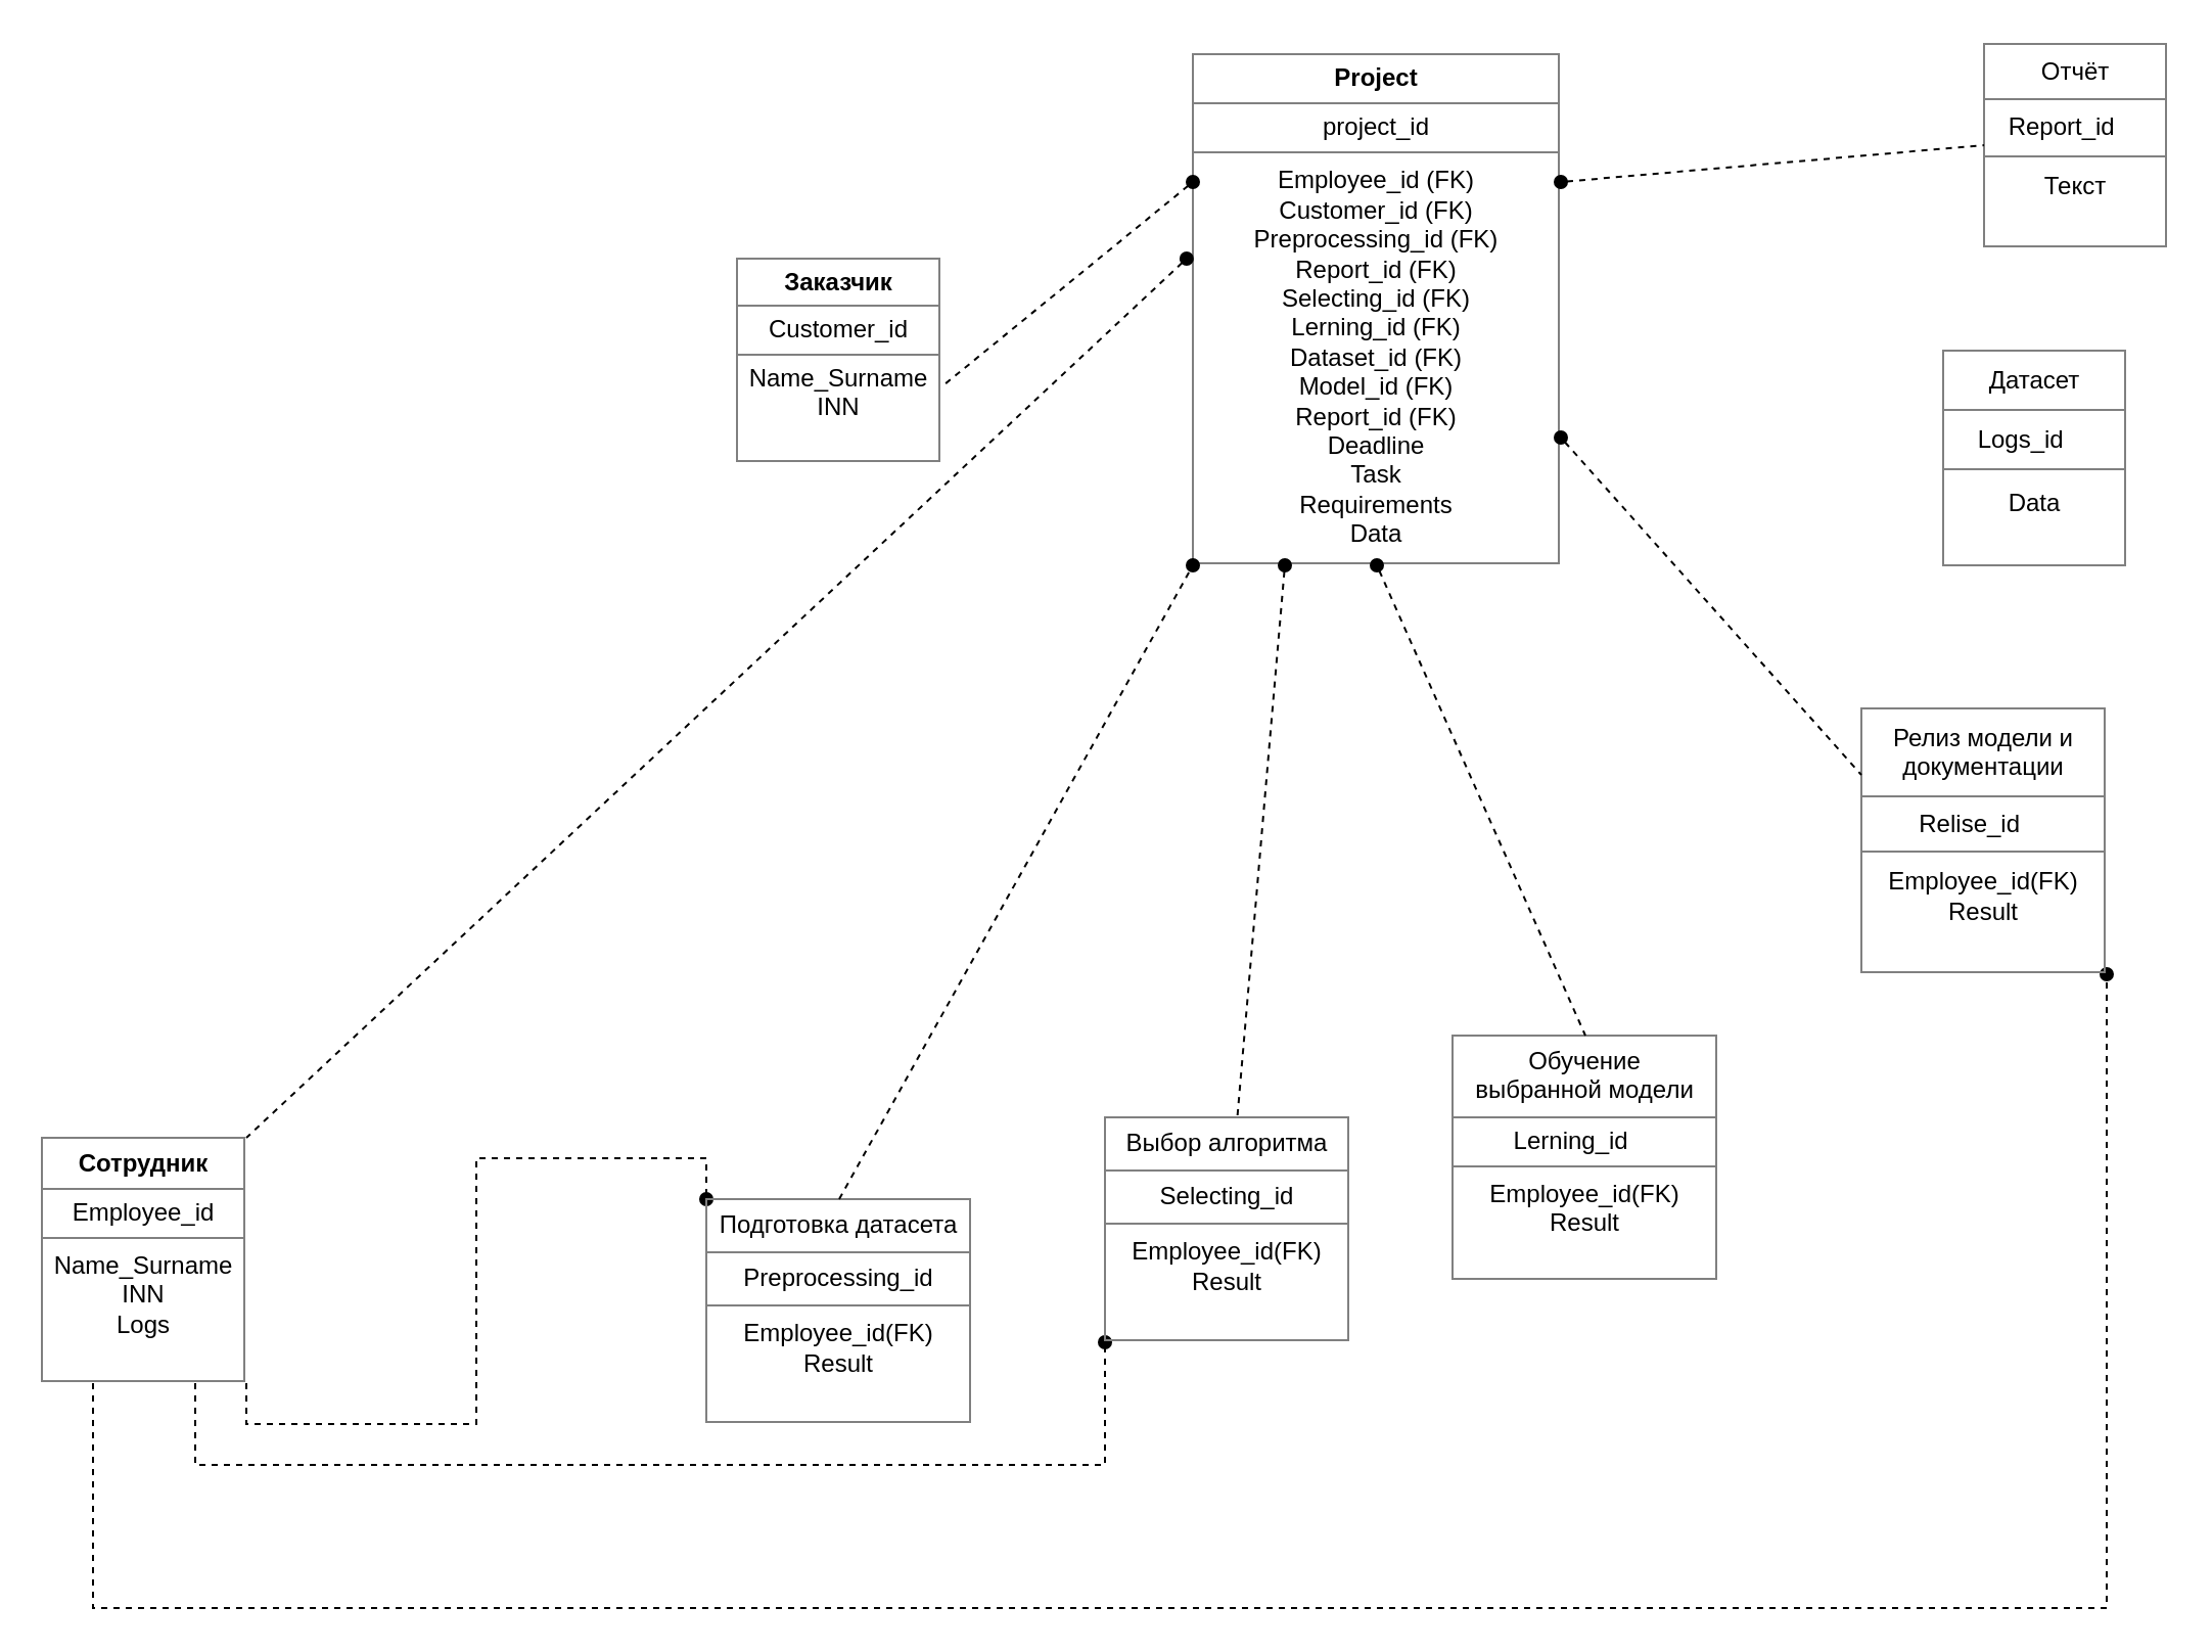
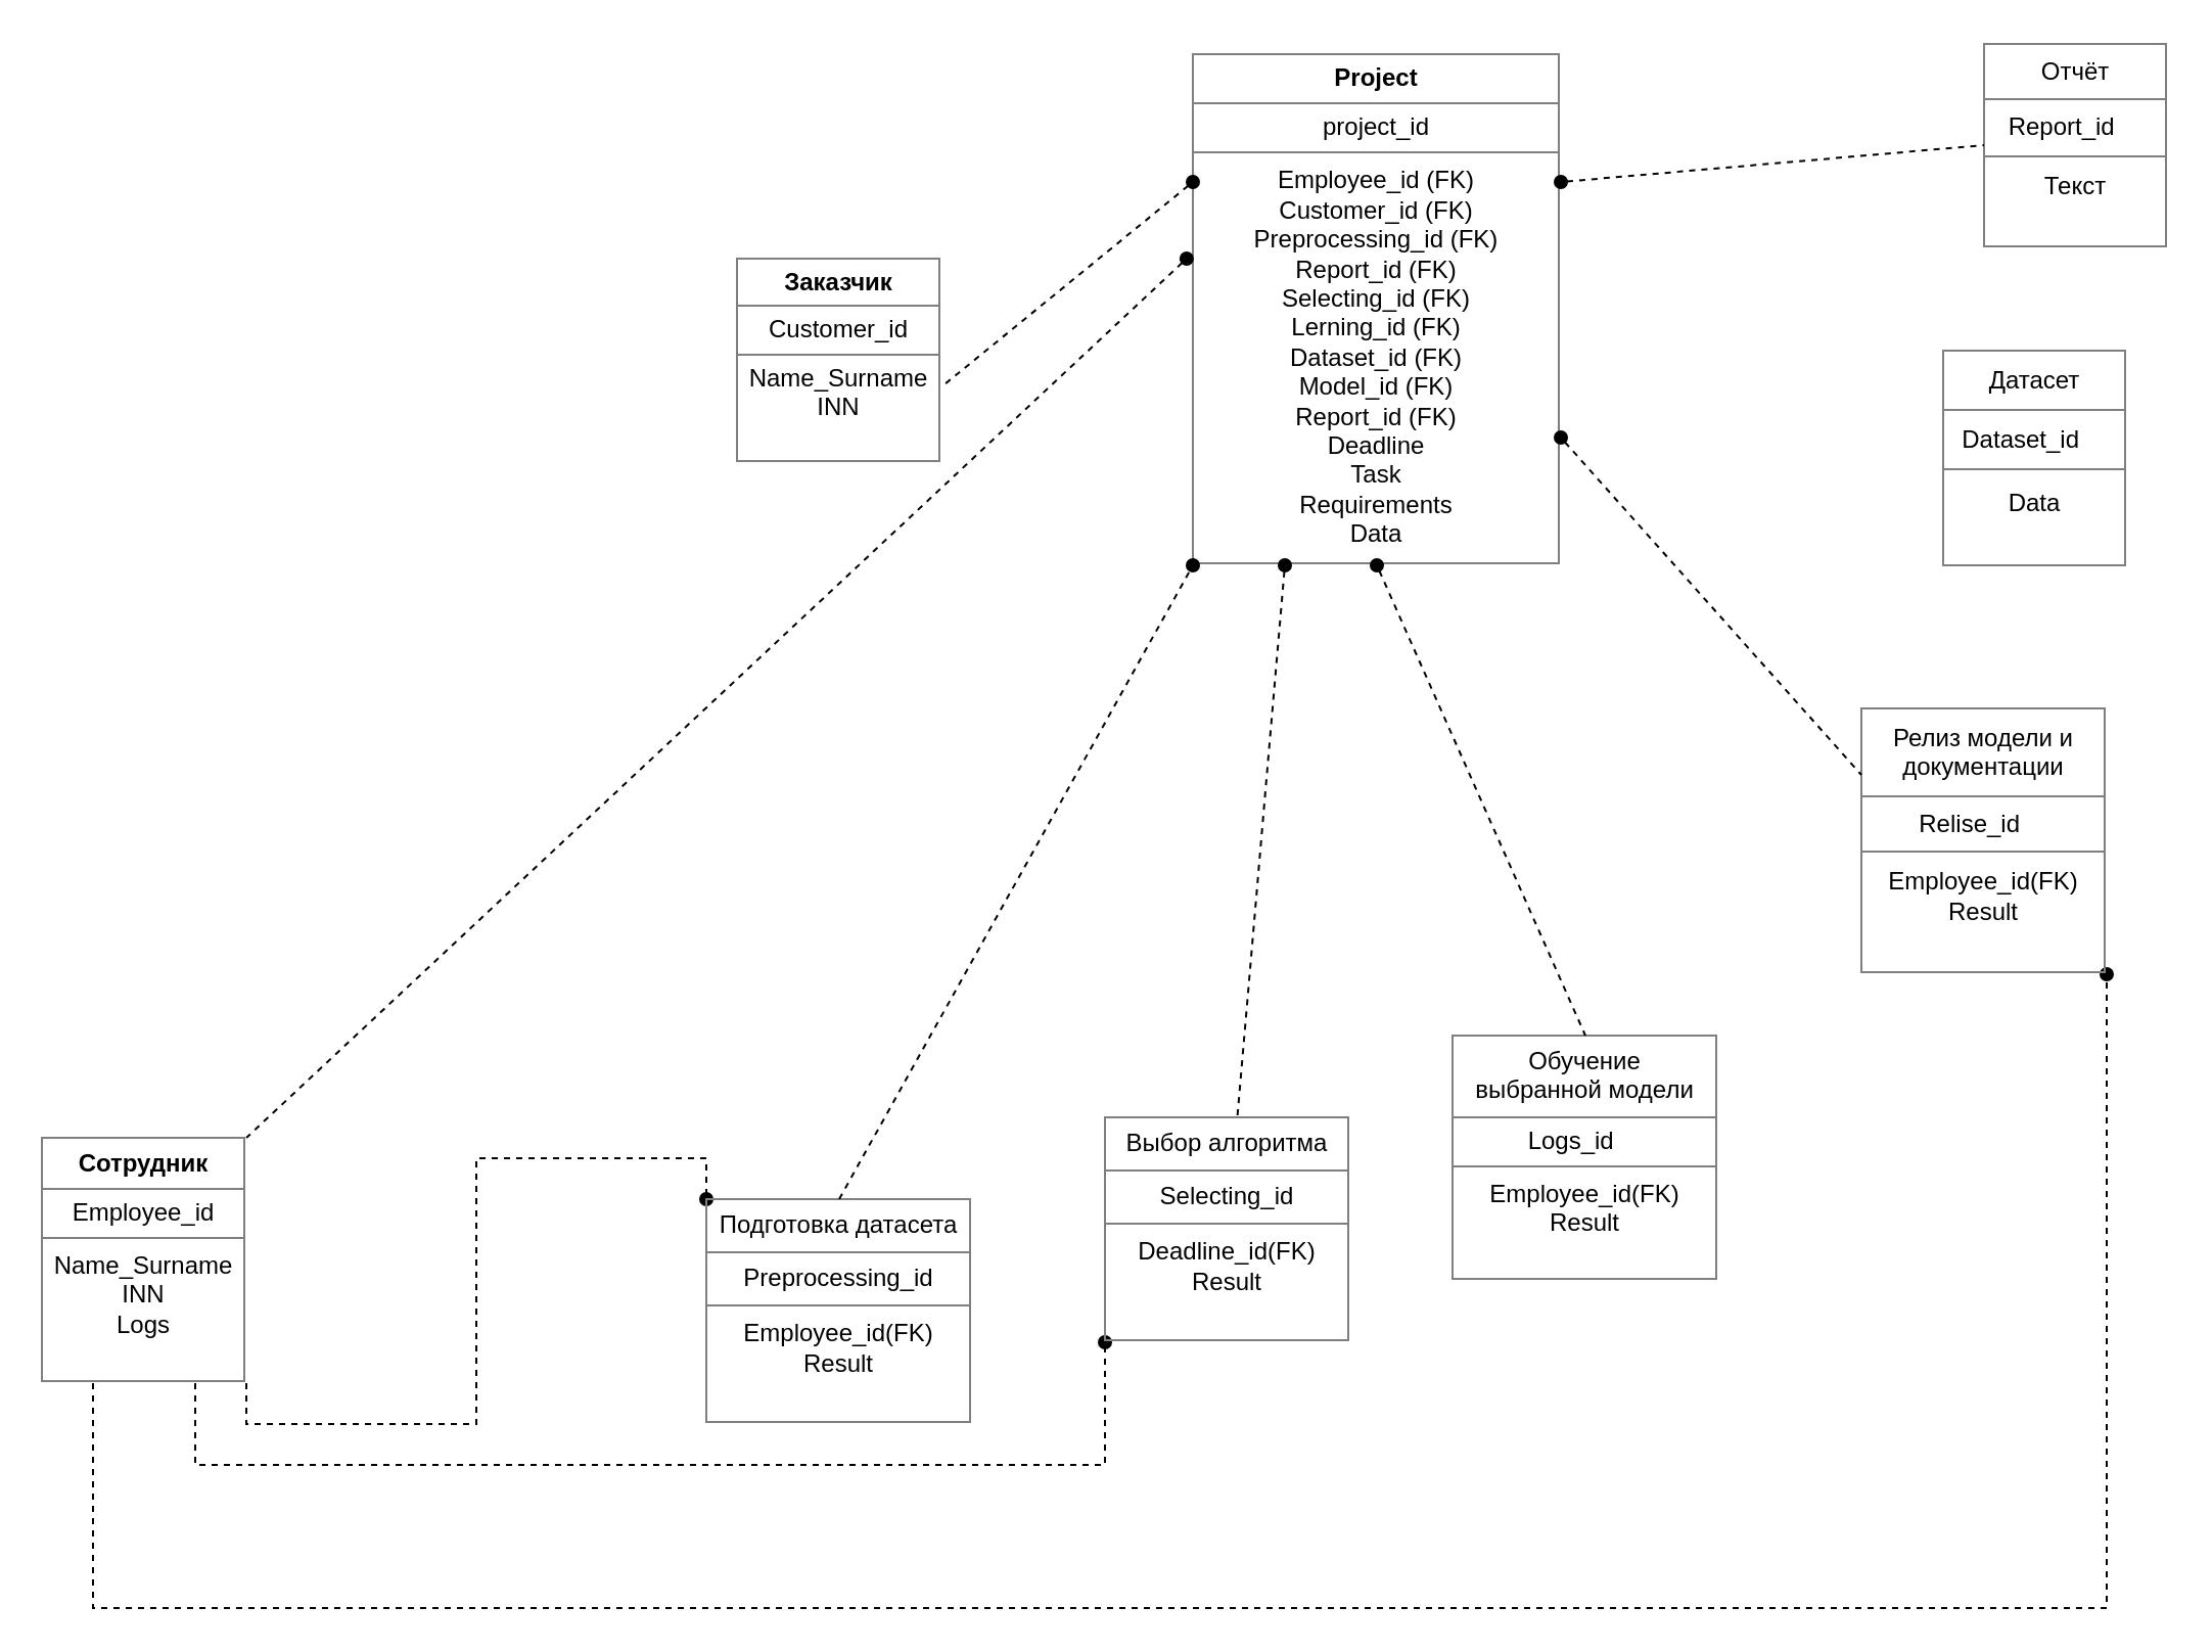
- <mxCell id="11" value="&lt;table border=&quot;1&quot; width=&quot;100%&quot; height=&quot;100%&quot; cellpadding=&quot;4&quot; style=&quot;width:100%;height:100%;border-collapse:collapse;&quot;&gt;&lt;tbody&gt;&lt;tr&gt;&lt;th align=&quot;center&quot;&gt;&lt;span style=&quot;font-weight: 400;&quot;&gt;Датасет&lt;/span&gt;&lt;br&gt;&lt;/th&gt;&lt;/tr&gt;&lt;tr&gt;&lt;td align=&quot;center&quot;&gt;Logs_id&amp;nbsp; &amp;nbsp;&amp;nbsp;&lt;br&gt;&lt;/td&gt;&lt;/tr&gt;&lt;tr&gt;&lt;td align=&quot;center&quot;&gt;Data&lt;br&gt;&lt;br&gt;&lt;/td&gt;&lt;/tr&gt;&lt;/tbody&gt;&lt;/table&gt;" style="text;html=1;whiteSpace=wrap;strokeColor=none;fillColor=none;overflow=fill;" vertex="1" parent="1"><mxGeometry x="950" y="170.5" width="90" height="105.5" as="geometry" /></mxCell>
+ <mxCell id="11" value="&lt;table border=&quot;1&quot; width=&quot;100%&quot; height=&quot;100%&quot; cellpadding=&quot;4&quot; style=&quot;width:100%;height:100%;border-collapse:collapse;&quot;&gt;&lt;tbody&gt;&lt;tr&gt;&lt;th align=&quot;center&quot;&gt;&lt;span style=&quot;font-weight: 400;&quot;&gt;Датасет&lt;/span&gt;&lt;br&gt;&lt;/th&gt;&lt;/tr&gt;&lt;tr&gt;&lt;td align=&quot;center&quot;&gt;Dataset_id&amp;nbsp; &amp;nbsp;&amp;nbsp;&lt;br&gt;&lt;/td&gt;&lt;/tr&gt;&lt;tr&gt;&lt;td align=&quot;center&quot;&gt;Data&lt;br&gt;&lt;br&gt;&lt;/td&gt;&lt;/tr&gt;&lt;/tbody&gt;&lt;/table&gt;" style="text;html=1;whiteSpace=wrap;strokeColor=none;fillColor=none;overflow=fill;" vertex="1" parent="1"><mxGeometry x="950" y="170.5" width="90" height="105.5" as="geometry" /></mxCell>
- <mxCell id="10" value="&lt;table border=&quot;1&quot; width=&quot;100%&quot; height=&quot;100%&quot; cellpadding=&quot;4&quot; style=&quot;width:100%;height:100%;border-collapse:collapse;&quot;&gt;&lt;tbody&gt;&lt;tr&gt;&lt;th align=&quot;center&quot;&gt;&lt;span style=&quot;font-weight: 400;&quot;&gt;Обучение выбранной модели&lt;/span&gt;&lt;br&gt;&lt;/th&gt;&lt;/tr&gt;&lt;tr&gt;&lt;td align=&quot;center&quot;&gt;Lerning_id&amp;nbsp; &amp;nbsp;&amp;nbsp;&lt;br&gt;&lt;/td&gt;&lt;/tr&gt;&lt;tr&gt;&lt;td align=&quot;center&quot;&gt;Employee_id(FK)&lt;br&gt;Result&lt;br&gt;&lt;br&gt;&lt;/td&gt;&lt;/tr&gt;&lt;/tbody&gt;&lt;/table&gt;" style="text;html=1;whiteSpace=wrap;strokeColor=none;fillColor=none;overflow=fill;" vertex="1" parent="1"><mxGeometry x="710" y="506" width="130" height="120" as="geometry" /></mxCell>
+ <mxCell id="10" value="&lt;table border=&quot;1&quot; width=&quot;100%&quot; height=&quot;100%&quot; cellpadding=&quot;4&quot; style=&quot;width:100%;height:100%;border-collapse:collapse;&quot;&gt;&lt;tbody&gt;&lt;tr&gt;&lt;th align=&quot;center&quot;&gt;&lt;span style=&quot;font-weight: 400;&quot;&gt;Обучение выбранной модели&lt;/span&gt;&lt;br&gt;&lt;/th&gt;&lt;/tr&gt;&lt;tr&gt;&lt;td align=&quot;center&quot;&gt;Logs_id&amp;nbsp; &amp;nbsp;&amp;nbsp;&lt;br&gt;&lt;/td&gt;&lt;/tr&gt;&lt;tr&gt;&lt;td align=&quot;center&quot;&gt;Employee_id(FK)&lt;br&gt;Result&lt;br&gt;&lt;br&gt;&lt;/td&gt;&lt;/tr&gt;&lt;/tbody&gt;&lt;/table&gt;" style="text;html=1;whiteSpace=wrap;strokeColor=none;fillColor=none;overflow=fill;" vertex="1" parent="1"><mxGeometry x="710" y="506" width="130" height="120" as="geometry" /></mxCell>
- <mxCell id="9" value="&lt;table border=&quot;1&quot; width=&quot;100%&quot; height=&quot;100%&quot; cellpadding=&quot;4&quot; style=&quot;width:100%;height:100%;border-collapse:collapse;&quot;&gt;&lt;tbody&gt;&lt;tr&gt;&lt;th align=&quot;center&quot;&gt;&lt;span style=&quot;font-weight: 400;&quot;&gt;Выбор алгоритма&lt;/span&gt;&lt;br&gt;&lt;/th&gt;&lt;/tr&gt;&lt;tr&gt;&lt;td align=&quot;center&quot;&gt;Selecting_id&lt;br&gt;&lt;/td&gt;&lt;/tr&gt;&lt;tr&gt;&lt;td align=&quot;center&quot;&gt;Employee_id(FK)&lt;br&gt;Result&lt;br&gt;&lt;br&gt;&lt;/td&gt;&lt;/tr&gt;&lt;/tbody&gt;&lt;/table&gt;" style="text;html=1;whiteSpace=wrap;strokeColor=none;fillColor=none;overflow=fill;" vertex="1" parent="1"><mxGeometry x="540" y="546" width="120" height="110" as="geometry" /></mxCell>
+ <mxCell id="9" value="&lt;table border=&quot;1&quot; width=&quot;100%&quot; height=&quot;100%&quot; cellpadding=&quot;4&quot; style=&quot;width:100%;height:100%;border-collapse:collapse;&quot;&gt;&lt;tbody&gt;&lt;tr&gt;&lt;th align=&quot;center&quot;&gt;&lt;span style=&quot;font-weight: 400;&quot;&gt;Выбор алгоритма&lt;/span&gt;&lt;br&gt;&lt;/th&gt;&lt;/tr&gt;&lt;tr&gt;&lt;td align=&quot;center&quot;&gt;Selecting_id&lt;br&gt;&lt;/td&gt;&lt;/tr&gt;&lt;tr&gt;&lt;td align=&quot;center&quot;&gt;Deadline_id(FK)&lt;br&gt;Result&lt;br&gt;&lt;br&gt;&lt;/td&gt;&lt;/tr&gt;&lt;/tbody&gt;&lt;/table&gt;" style="text;html=1;whiteSpace=wrap;strokeColor=none;fillColor=none;overflow=fill;" vertex="1" parent="1"><mxGeometry x="540" y="546" width="120" height="110" as="geometry" /></mxCell>
